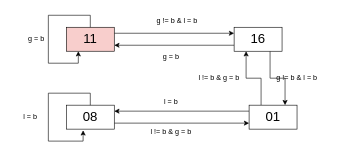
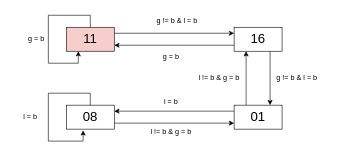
- <mxCell id="9" value="&lt;font style=&quot;font-size: 22px;&quot;&gt;01&lt;/font&gt;" style="rounded=0;whiteSpace=wrap;html=1;" vertex="1" parent="1"><mxGeometry x="415" y="175" width="80" height="40" as="geometry" /></mxCell>
+ <mxCell id="9" value="&lt;font style=&quot;font-size: 22px;&quot;&gt;01&lt;/font&gt;" style="rounded=0;whiteSpace=wrap;html=1;" vertex="1" parent="1"><mxGeometry x="390" y="175" width="80" height="40" as="geometry" /></mxCell>
